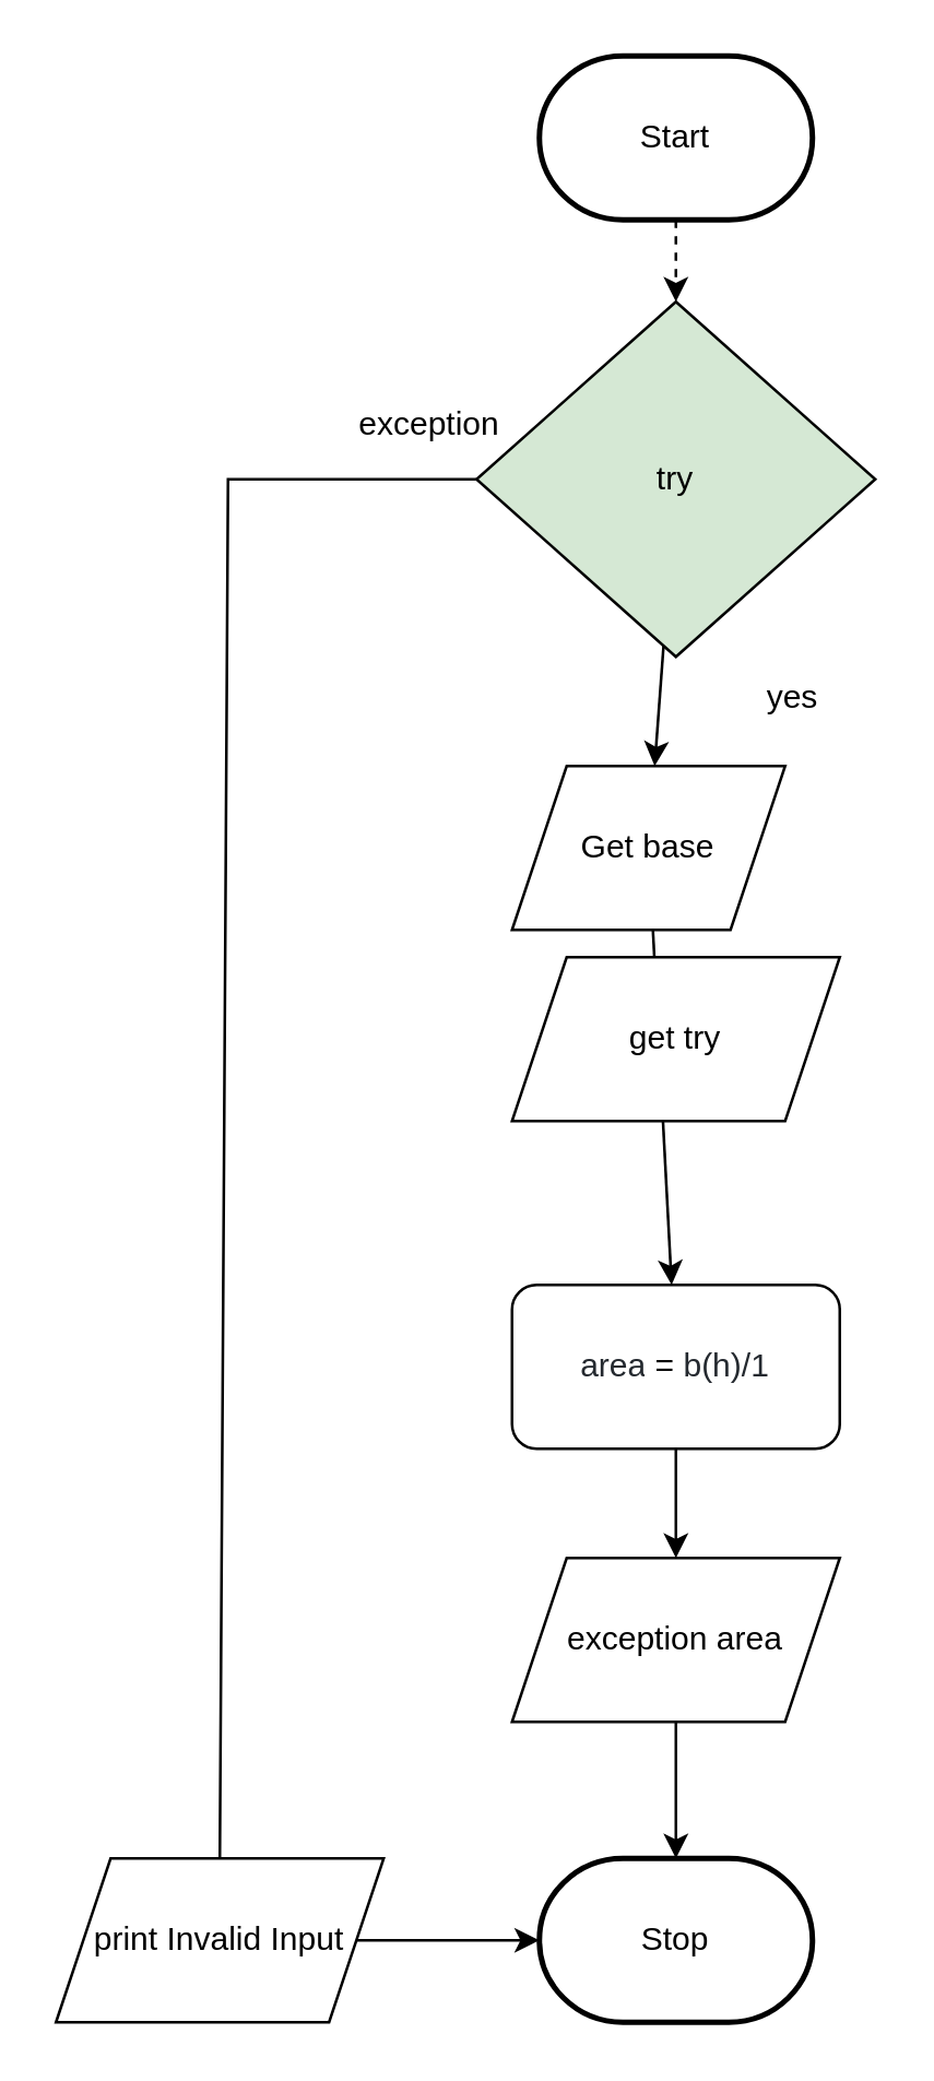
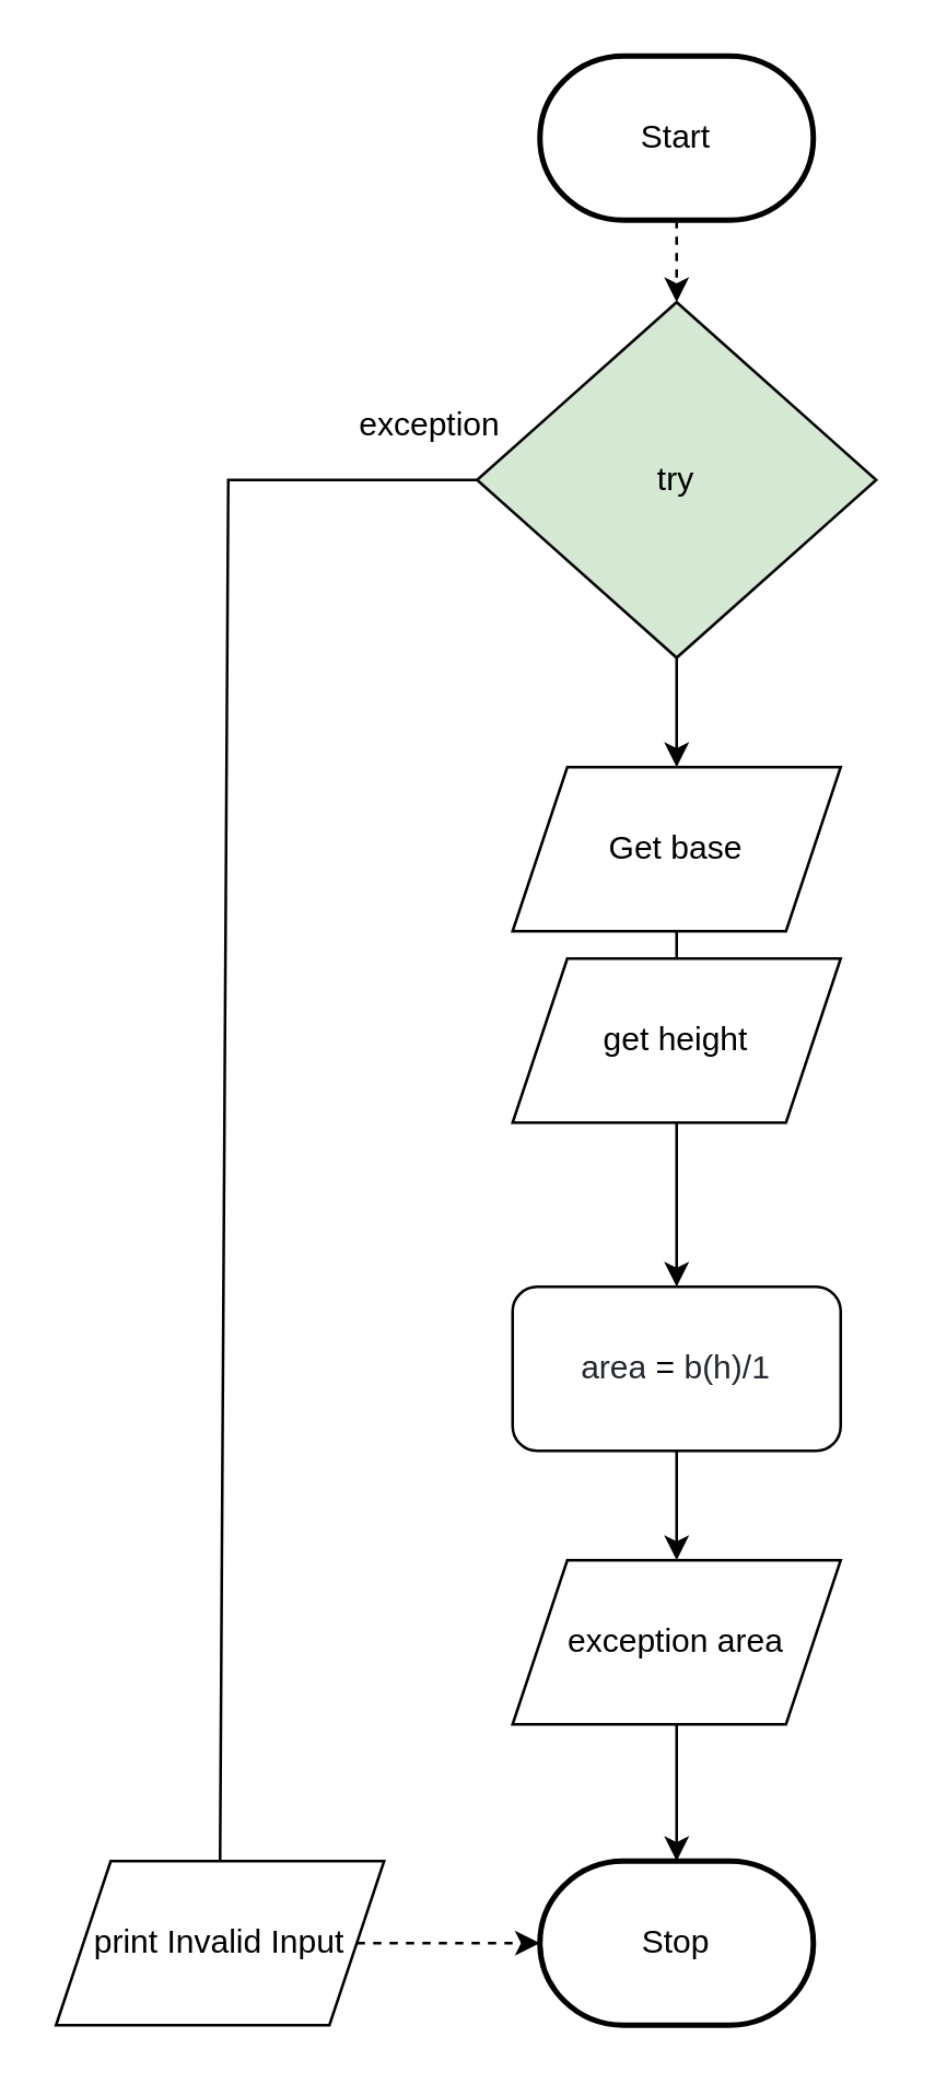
- <mxCell id="10" value="yes" style="text;html=1;strokeColor=none;fillColor=none;align=center;verticalAlign=middle;whiteSpace=wrap;rounded=0;fontSize=12;" parent="1" vertex="1"><mxGeometry x="260" y="240" width="60" height="30" as="geometry" /></mxCell>
- <mxCell id="15" value="Get base" style="shape=parallelogram;perimeter=parallelogramPerimeter;whiteSpace=wrap;html=1;fixedSize=1;" parent="1" vertex="1"><mxGeometry x="187" y="280" width="100" height="60" as="geometry" /></mxCell>
+ <mxCell id="15" value="Get base" style="shape=parallelogram;perimeter=parallelogramPerimeter;whiteSpace=wrap;html=1;fixedSize=1;" parent="1" vertex="1"><mxGeometry x="187" y="280" width="120" height="60" as="geometry" /></mxCell>
- <mxCell id="18" value="get try" style="shape=parallelogram;perimeter=parallelogramPerimeter;whiteSpace=wrap;html=1;fixedSize=1;" vertex="1" parent="1"><mxGeometry x="187" y="350" width="120" height="60" as="geometry" /></mxCell>
+ <mxCell id="18" value="get height" style="shape=parallelogram;perimeter=parallelogramPerimeter;whiteSpace=wrap;html=1;fixedSize=1;" vertex="1" parent="1"><mxGeometry x="187" y="350" width="120" height="60" as="geometry" /></mxCell>
- <mxCell id="5" style="edgeStyle=none;html=1;fontSize=12;entryX=0;entryY=0.5;entryDx=0;entryDy=0;entryPerimeter=0;rounded=0;startArrow=none;" parent="1" source="12" target="4" edge="1"><mxGeometry relative="1" as="geometry"><mxPoint x="0" y="660" as="targetPoint" /><Array as="points" /></mxGeometry></mxCell>
+ <mxCell id="5" style="edgeStyle=none;html=1;fontSize=12;entryX=0;entryY=0.5;entryDx=0;entryDy=0;entryPerimeter=0;rounded=0;startArrow=none;dashed=1;" parent="1" source="12" target="4" edge="1"><mxGeometry relative="1" as="geometry"><mxPoint x="0" y="660" as="targetPoint" /><Array as="points" /></mxGeometry></mxCell>
